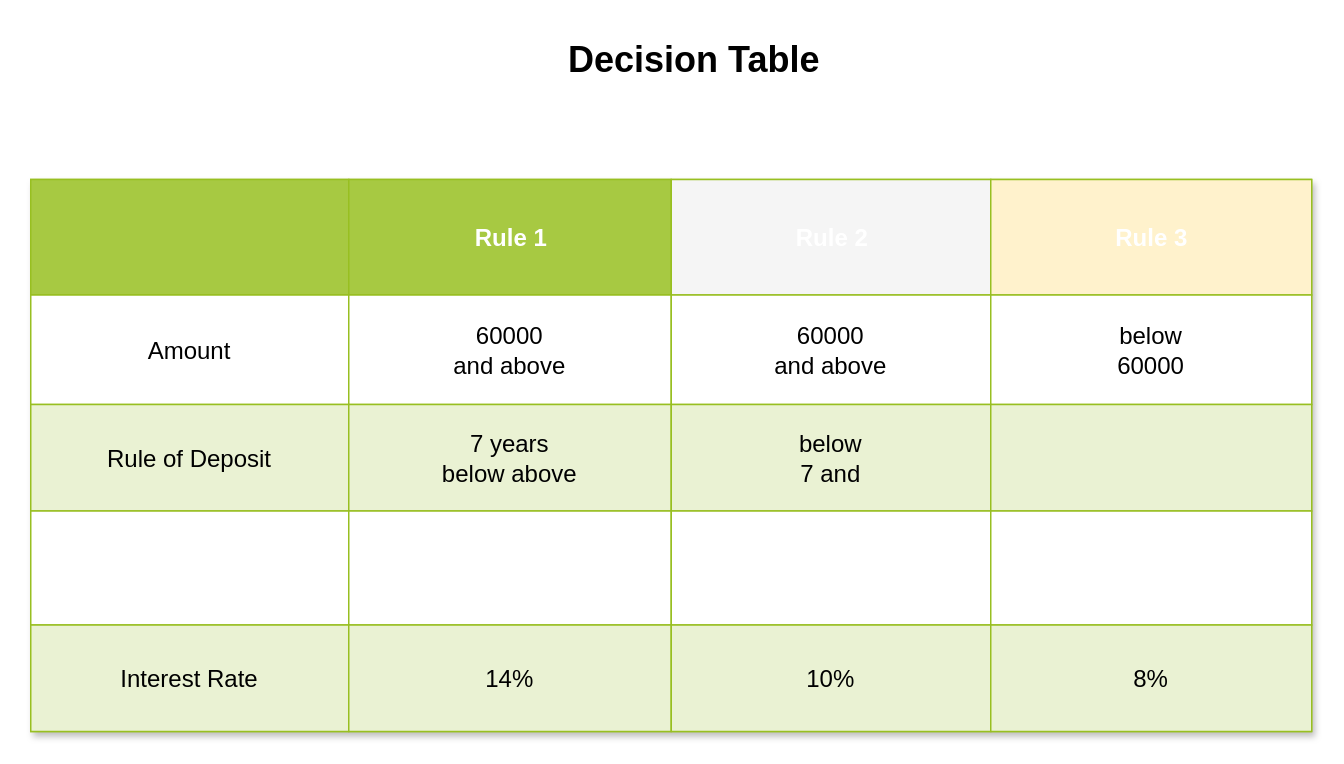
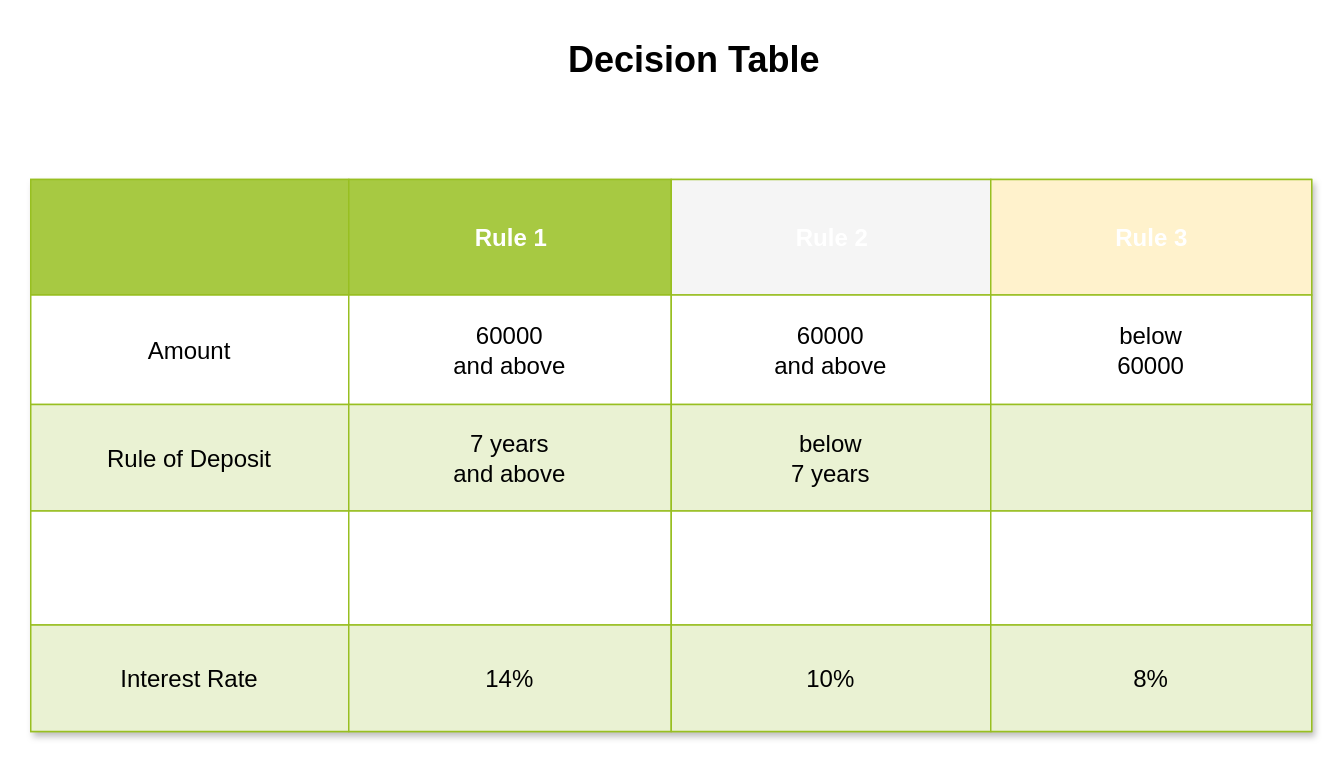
- <mxCell id="15" value="7 years&lt;div style=&quot;font-size: 16px;&quot;&gt;below above&lt;/div&gt;" style="connectable=0;recursiveResize=0;strokeColor=inherit;fillColor=inherit;whiteSpace=wrap;html=1;fontSize=16;" vertex="1" parent="13"><mxGeometry x="212" width="215" height="71" as="geometry"><mxRectangle width="215" height="71" as="alternateBounds" /></mxGeometry></mxCell>
+ <mxCell id="15" value="7 years&lt;div style=&quot;font-size: 16px;&quot;&gt;and above&lt;/div&gt;" style="connectable=0;recursiveResize=0;strokeColor=inherit;fillColor=inherit;whiteSpace=wrap;html=1;fontSize=16;" vertex="1" parent="13"><mxGeometry x="212" width="215" height="71" as="geometry"><mxRectangle width="215" height="71" as="alternateBounds" /></mxGeometry></mxCell>
- <mxCell id="16" value="below&lt;div style=&quot;font-size: 16px;&quot;&gt;7 and&lt;/div&gt;" style="connectable=0;recursiveResize=0;strokeColor=inherit;fillColor=inherit;whiteSpace=wrap;html=1;fontSize=16;" vertex="1" parent="13"><mxGeometry x="427" width="213" height="71" as="geometry"><mxRectangle width="213" height="71" as="alternateBounds" /></mxGeometry></mxCell>
+ <mxCell id="16" value="below&lt;div style=&quot;font-size: 16px;&quot;&gt;7 years&lt;/div&gt;" style="connectable=0;recursiveResize=0;strokeColor=inherit;fillColor=inherit;whiteSpace=wrap;html=1;fontSize=16;" vertex="1" parent="13"><mxGeometry x="427" width="213" height="71" as="geometry"><mxRectangle width="213" height="71" as="alternateBounds" /></mxGeometry></mxCell>
